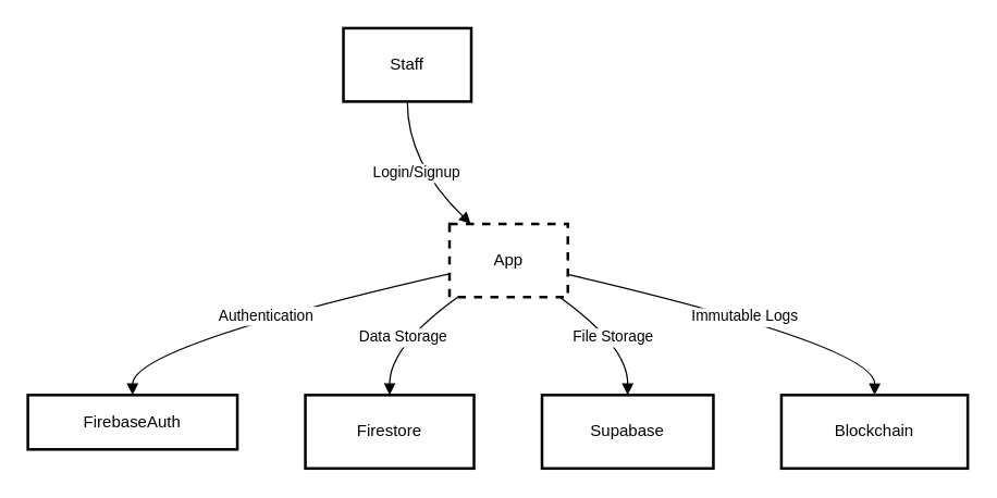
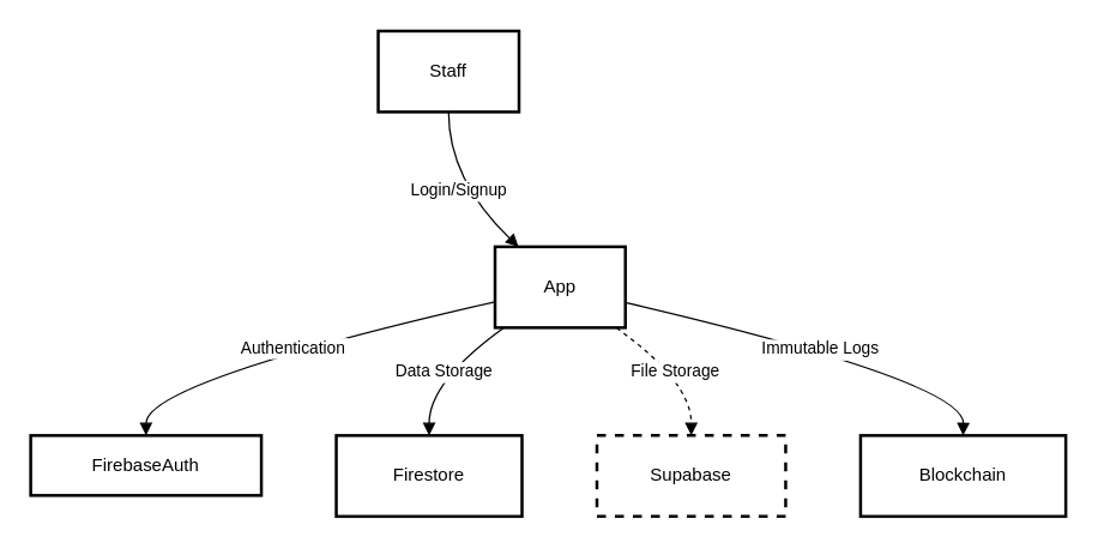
- <mxCell id="3" value="App" style="whiteSpace=wrap;strokeWidth=2;dashed=1;" vertex="1" parent="1"><mxGeometry x="330" y="164" width="87" height="54" as="geometry" /></mxCell>
+ <mxCell id="3" value="App" style="whiteSpace=wrap;strokeWidth=2;" vertex="1" parent="1"><mxGeometry x="330" y="164" width="87" height="54" as="geometry" /></mxCell>
- <mxCell id="11" value="File Storage" style="curved=1;startArrow=none;endArrow=block;exitX=0.93;exitY=1;entryX=0.5;entryY=0.01;" edge="1" parent="1" source="3" target="6"><mxGeometry relative="1" as="geometry"><Array as="points"><mxPoint x="461" y="254" /></Array></mxGeometry></mxCell>
+ <mxCell id="11" value="File Storage" style="curved=1;startArrow=none;endArrow=block;exitX=0.93;exitY=1;entryX=0.5;entryY=0.01;dashed=1;" edge="1" parent="1" source="3" target="6"><mxGeometry relative="1" as="geometry"><Array as="points"><mxPoint x="461" y="254" /></Array></mxGeometry></mxCell>
- <mxCell id="6" value="Supabase" style="whiteSpace=wrap;strokeWidth=2;" vertex="1" parent="1"><mxGeometry x="398" y="290" width="126" height="54" as="geometry" /></mxCell>
+ <mxCell id="6" value="Supabase" style="whiteSpace=wrap;strokeWidth=2;dashed=1;" vertex="1" parent="1"><mxGeometry x="398" y="290" width="126" height="54" as="geometry" /></mxCell>
